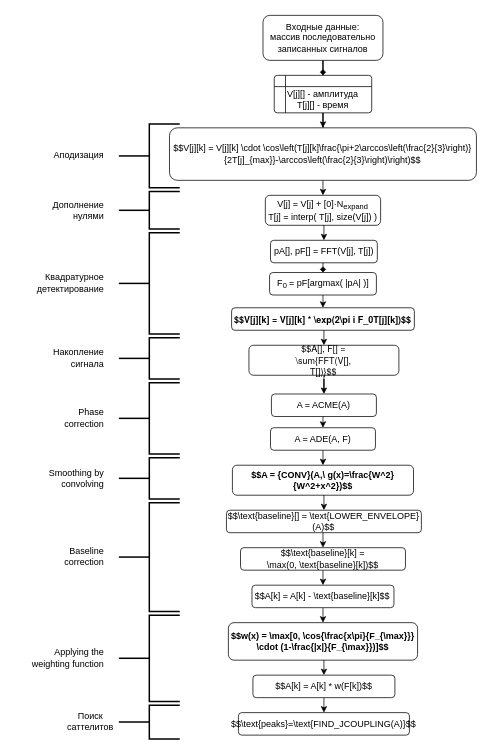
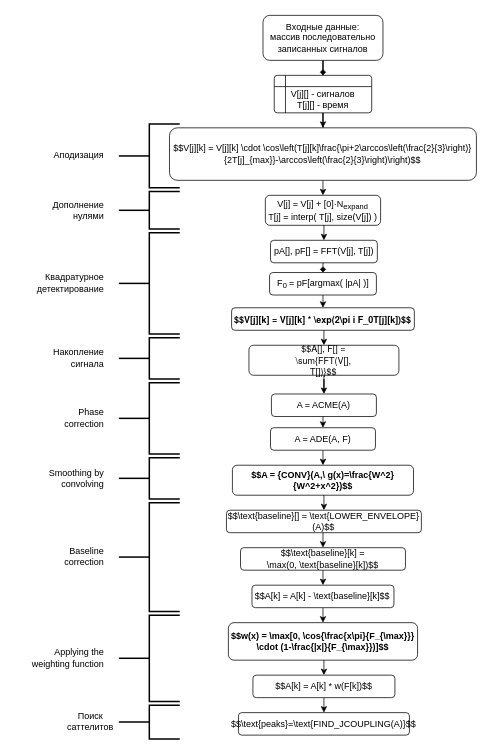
- <mxCell id="5" value="&lt;span style=&quot;font-weight: normal&quot;&gt;&lt;br&gt;V[j][] - амплитуда&lt;br&gt;T[j][] - время&lt;/span&gt;" style="shape=internalStorage;whiteSpace=wrap;html=1;dx=15;dy=15;rounded=1;arcSize=8;strokeWidth=1;verticalAlign=middle;fontStyle=1" parent="1" vertex="1"><mxGeometry x="365" y="100" width="130" height="50" as="geometry" /></mxCell>
+ <mxCell id="5" value="&lt;span style=&quot;font-weight: normal&quot;&gt;&lt;br&gt;V[j][] - сигналов&lt;br&gt;T[j][] - время&lt;/span&gt;" style="shape=internalStorage;whiteSpace=wrap;html=1;dx=15;dy=15;rounded=1;arcSize=8;strokeWidth=1;verticalAlign=middle;fontStyle=1" parent="1" vertex="1"><mxGeometry x="365" y="100" width="130" height="50" as="geometry" /></mxCell>
